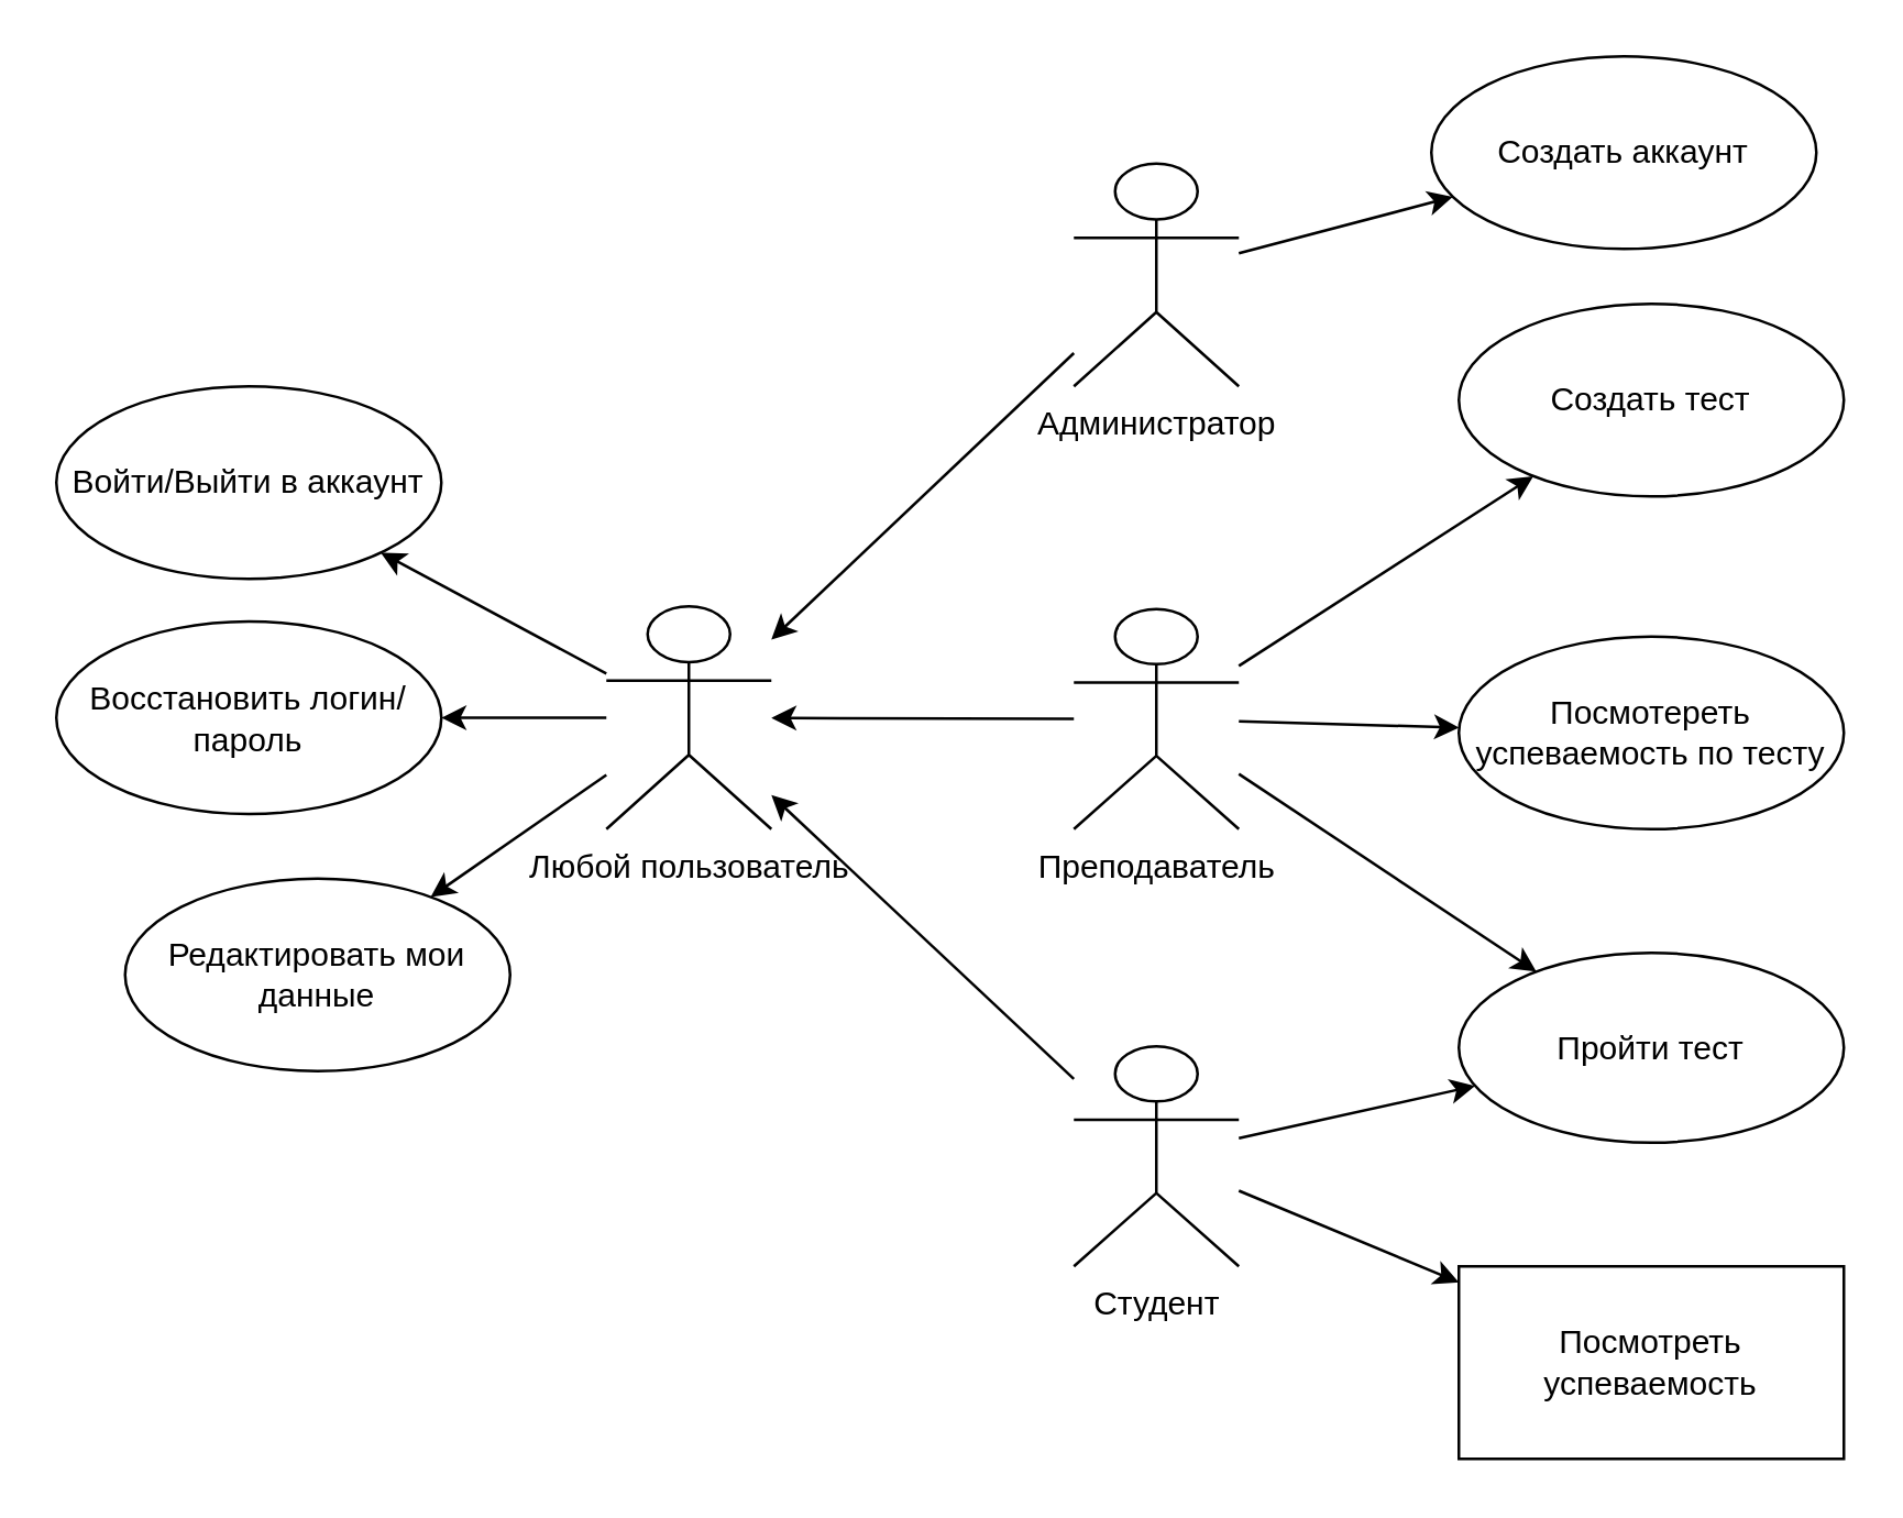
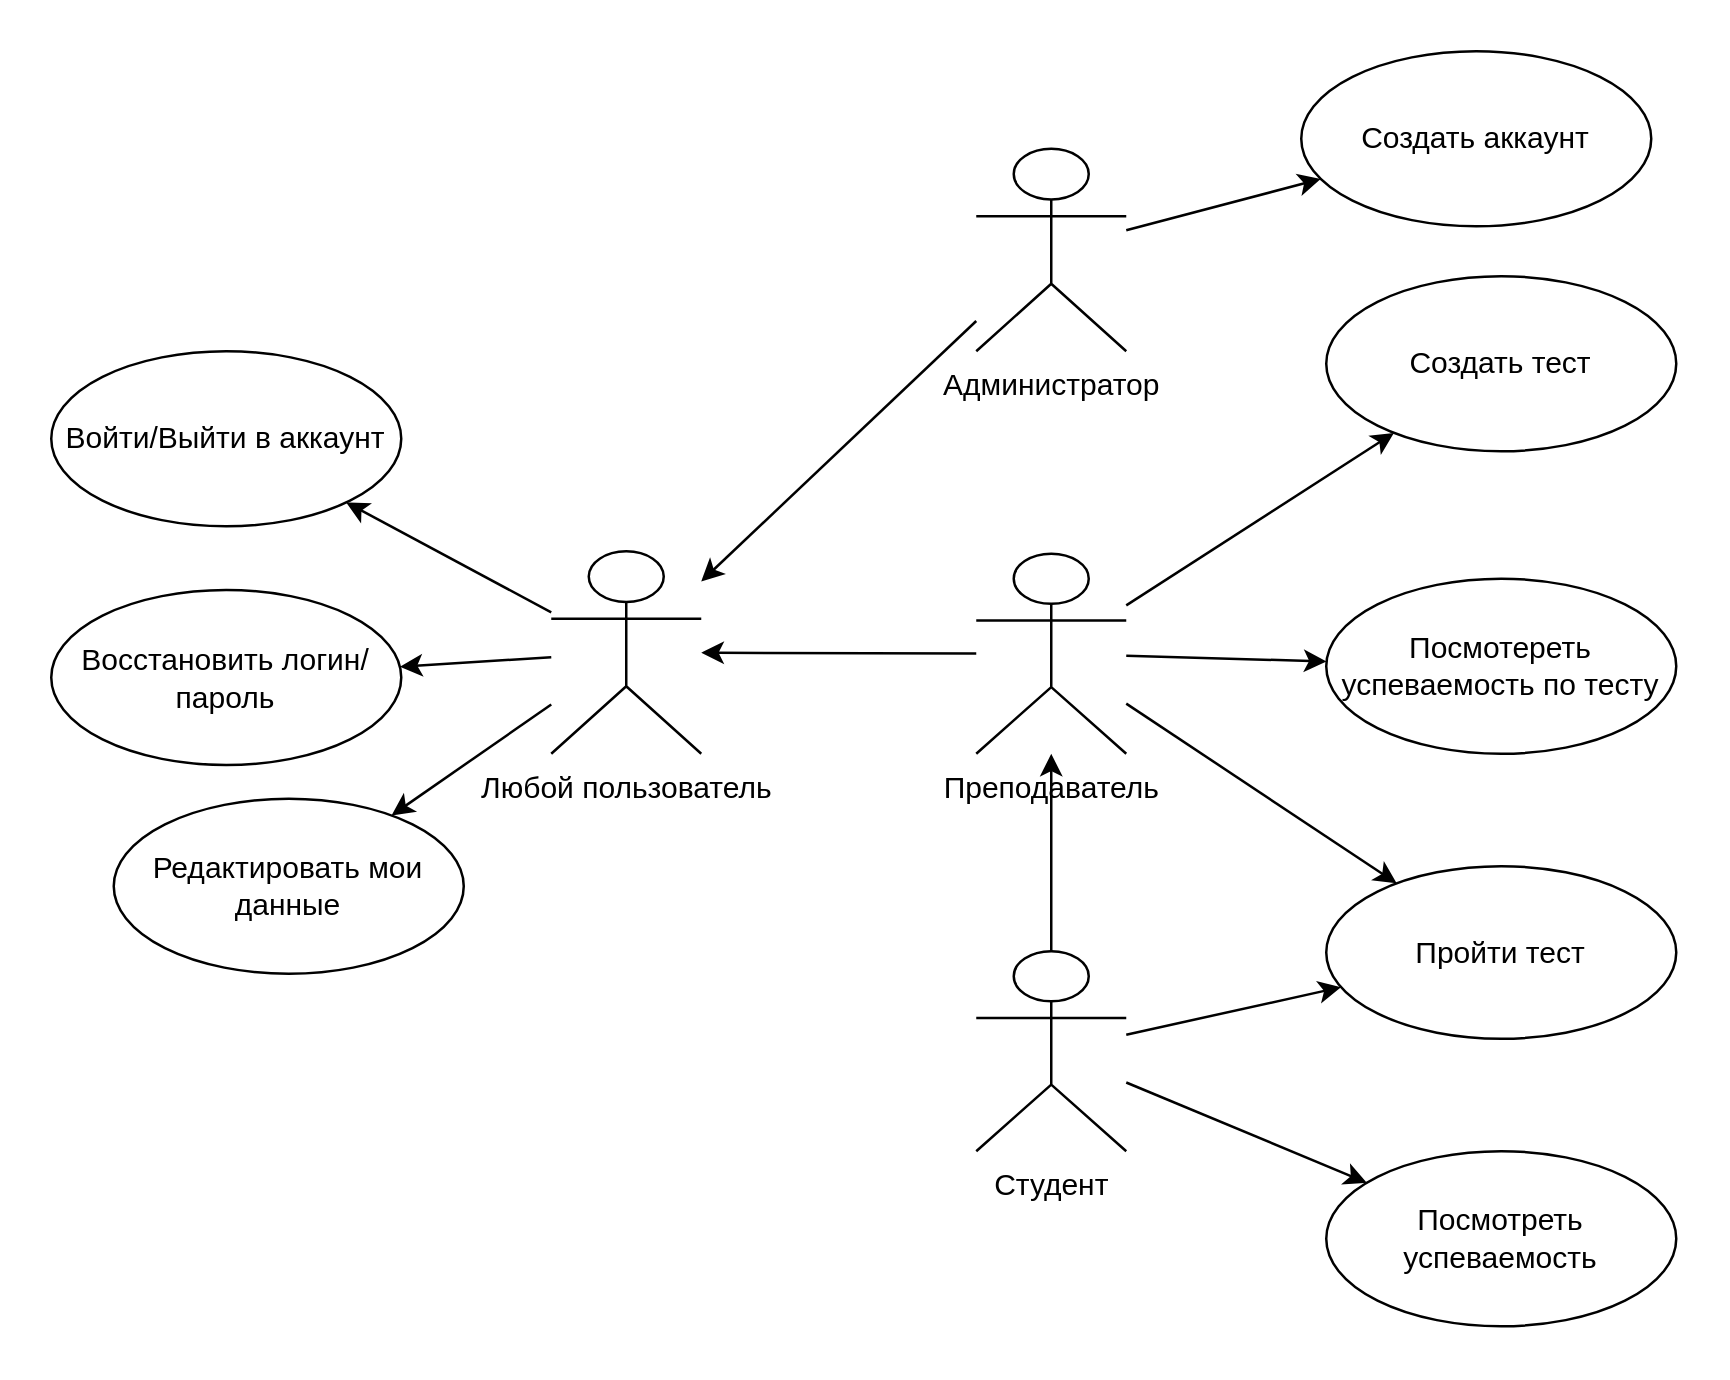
- <mxCell id="13" value="Восстановить логин/пароль" style="ellipse;whiteSpace=wrap;html=1;" parent="1" vertex="1"><mxGeometry x="20" y="225.5" width="140" height="70" as="geometry" /></mxCell>
+ <mxCell id="13" value="Восстановить логин/пароль" style="ellipse;whiteSpace=wrap;html=1;" parent="1" vertex="1"><mxGeometry x="20" y="235.5" width="140" height="70" as="geometry" /></mxCell>
- <mxCell id="7" value="" style="endArrow=classic;html=1;" parent="1" source="5" target="4" edge="1"><mxGeometry width="50" height="50" relative="1" as="geometry"><mxPoint x="350" y="280" as="sourcePoint" /><mxPoint x="400" y="230" as="targetPoint" /></mxGeometry></mxCell>
+ <mxCell id="7" value="" style="endArrow=classic;html=1;" parent="1" source="5" target="3" edge="1"><mxGeometry width="50" height="50" relative="1" as="geometry"><mxPoint x="350" y="280" as="sourcePoint" /><mxPoint x="400" y="230" as="targetPoint" /></mxGeometry></mxCell>
- <mxCell id="16" value="Посмотреть успеваемость" style="whiteSpace=wrap;html=1;rounded=0;" parent="1" vertex="1"><mxGeometry x="530" y="460" width="140" height="70" as="geometry" /></mxCell>
+ <mxCell id="16" value="Посмотреть успеваемость" style="ellipse;whiteSpace=wrap;html=1;" parent="1" vertex="1"><mxGeometry x="530" y="460" width="140" height="70" as="geometry" /></mxCell>
